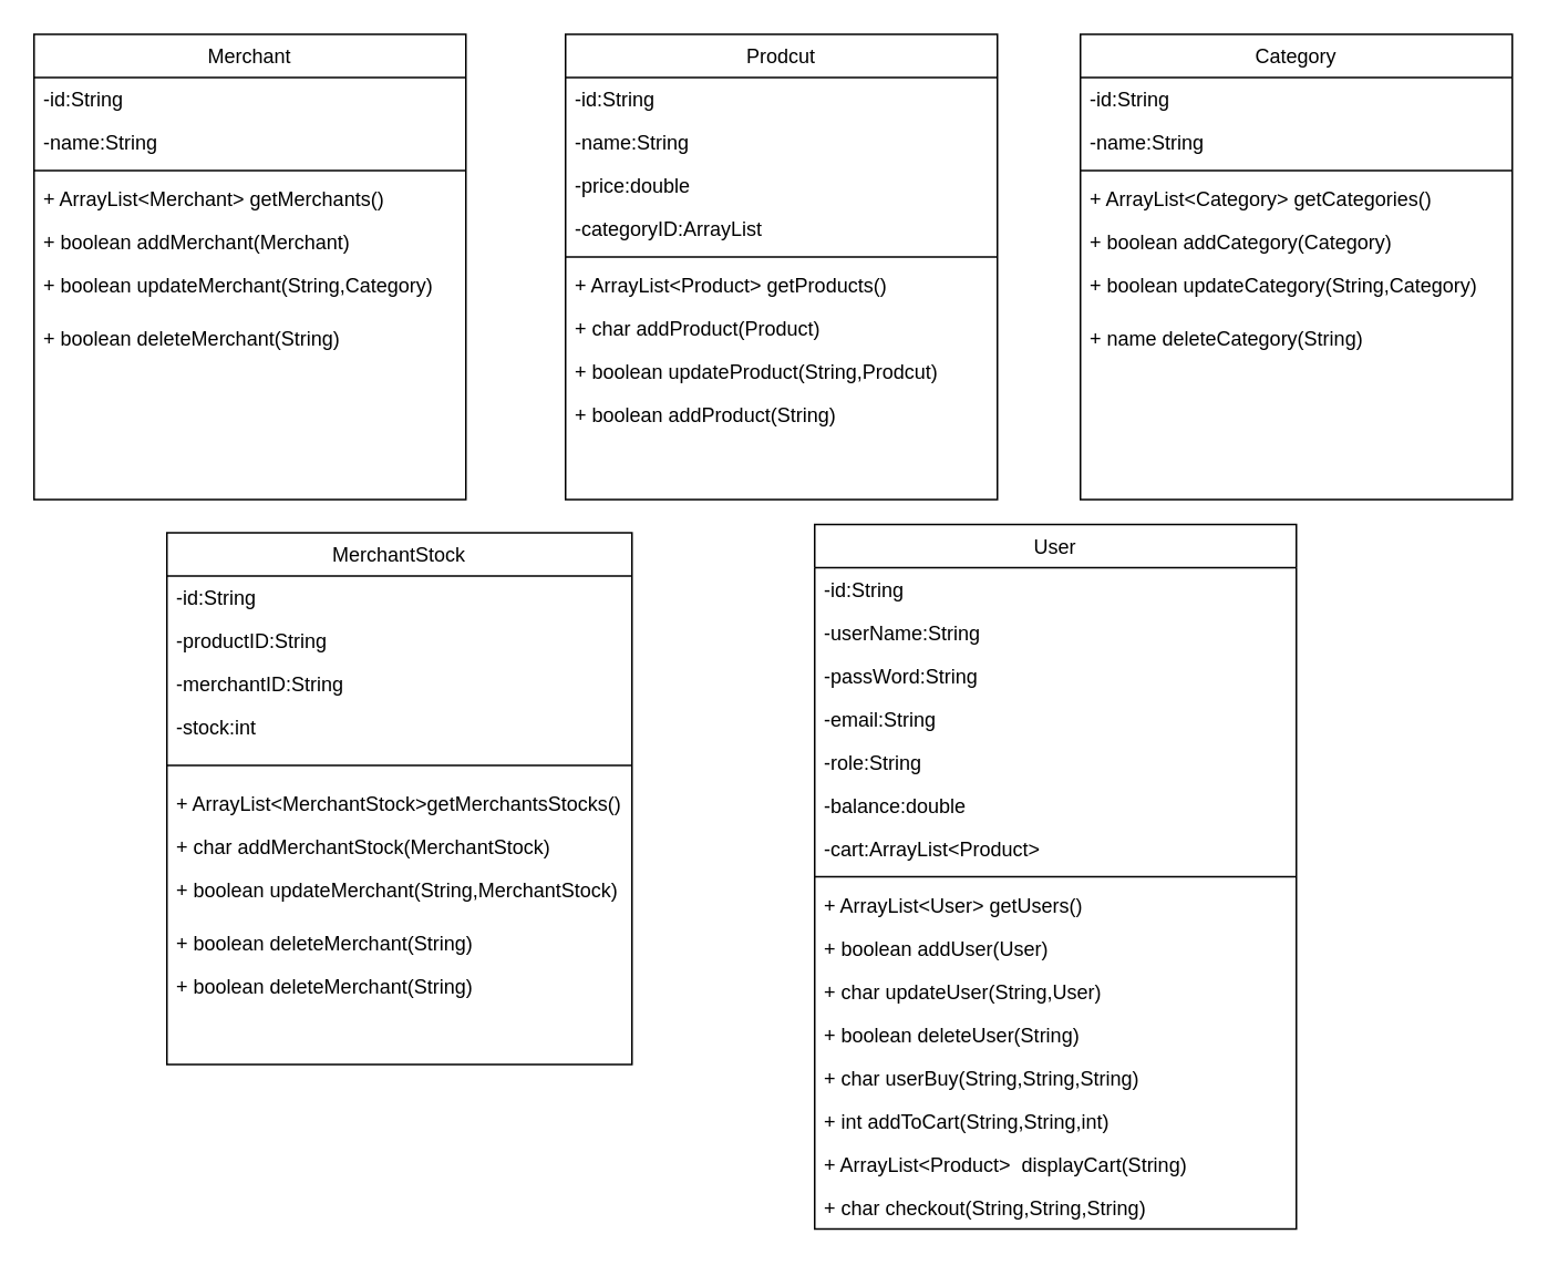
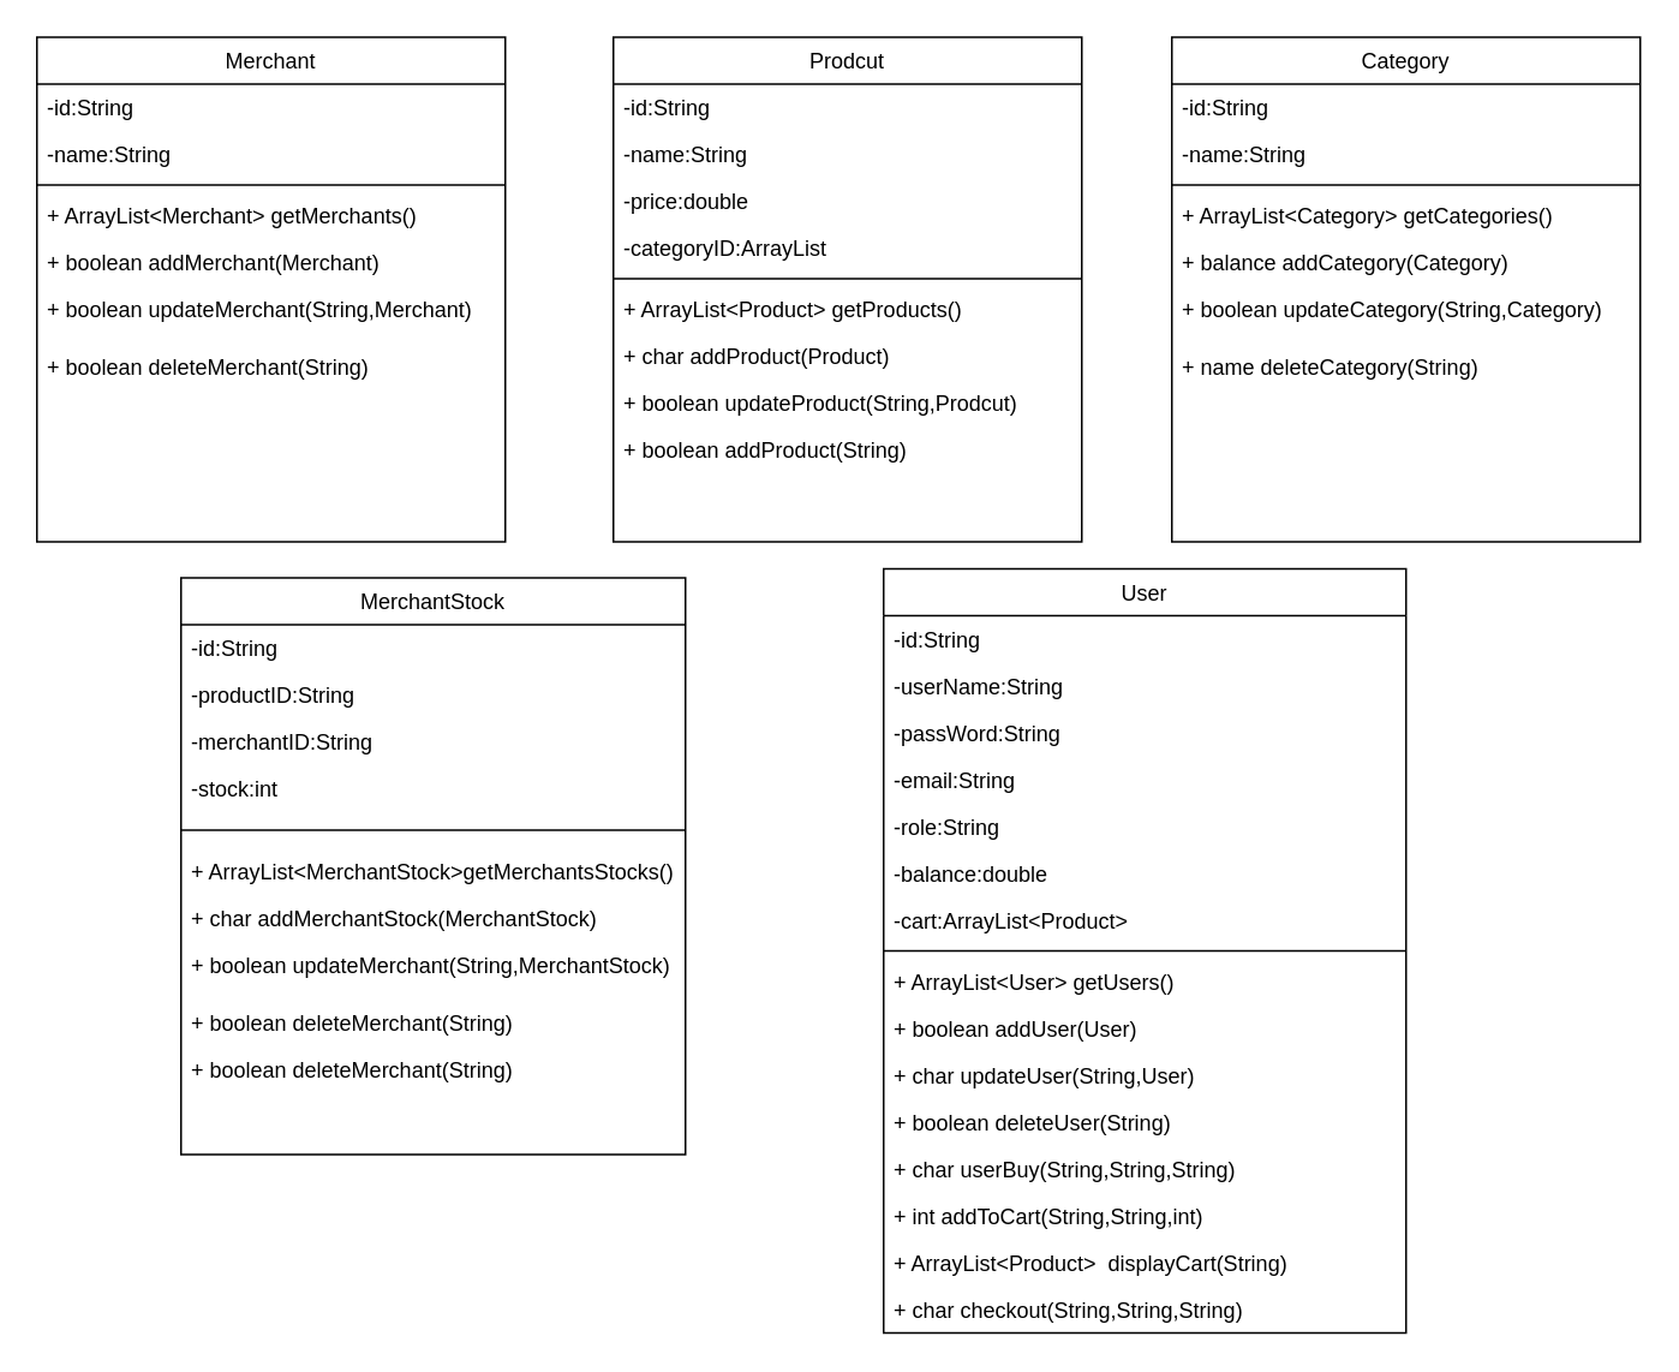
- <mxCell id="17" value="+ boolean addCategory(Category)" style="text;align=left;verticalAlign=top;spacingLeft=4;spacingRight=4;overflow=hidden;rotatable=0;points=[[0,0.5],[1,0.5]];portConstraint=eastwest;" vertex="1" parent="12"><mxGeometry y="112" width="260" height="26" as="geometry" /></mxCell>
+ <mxCell id="17" value="+ balance addCategory(Category)" style="text;align=left;verticalAlign=top;spacingLeft=4;spacingRight=4;overflow=hidden;rotatable=0;points=[[0,0.5],[1,0.5]];portConstraint=eastwest;" vertex="1" parent="12"><mxGeometry y="112" width="260" height="26" as="geometry" /></mxCell>
- <mxCell id="26" value="+ boolean updateMerchant(String,Category)" style="text;align=left;verticalAlign=top;spacingLeft=4;spacingRight=4;overflow=hidden;rotatable=0;points=[[0,0.5],[1,0.5]];portConstraint=eastwest;" vertex="1" parent="20"><mxGeometry y="138" width="260" height="32" as="geometry" /></mxCell>
+ <mxCell id="26" value="+ boolean updateMerchant(String,Merchant)" style="text;align=left;verticalAlign=top;spacingLeft=4;spacingRight=4;overflow=hidden;rotatable=0;points=[[0,0.5],[1,0.5]];portConstraint=eastwest;" vertex="1" parent="20"><mxGeometry y="138" width="260" height="32" as="geometry" /></mxCell>
